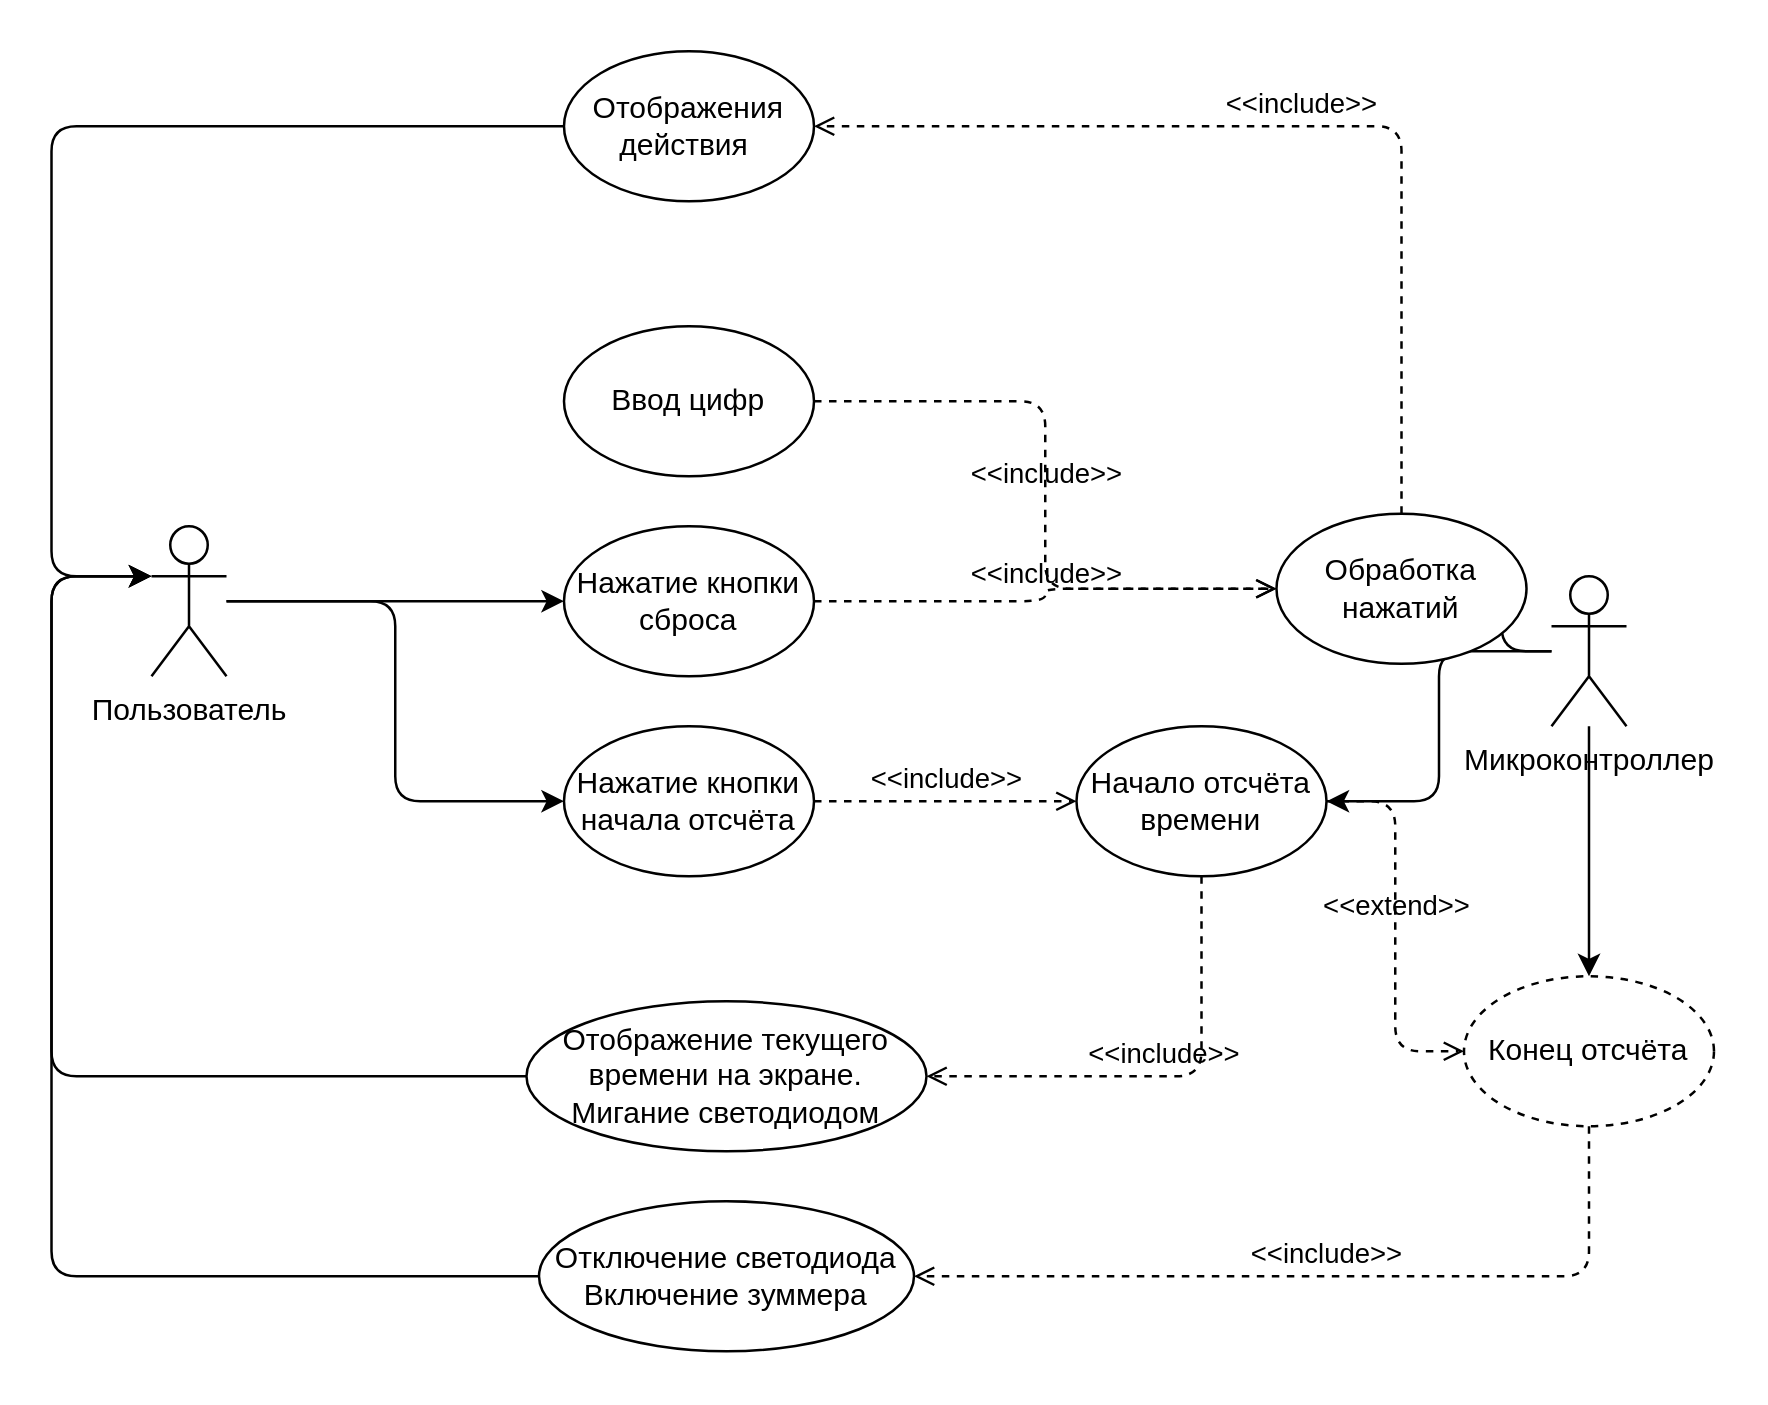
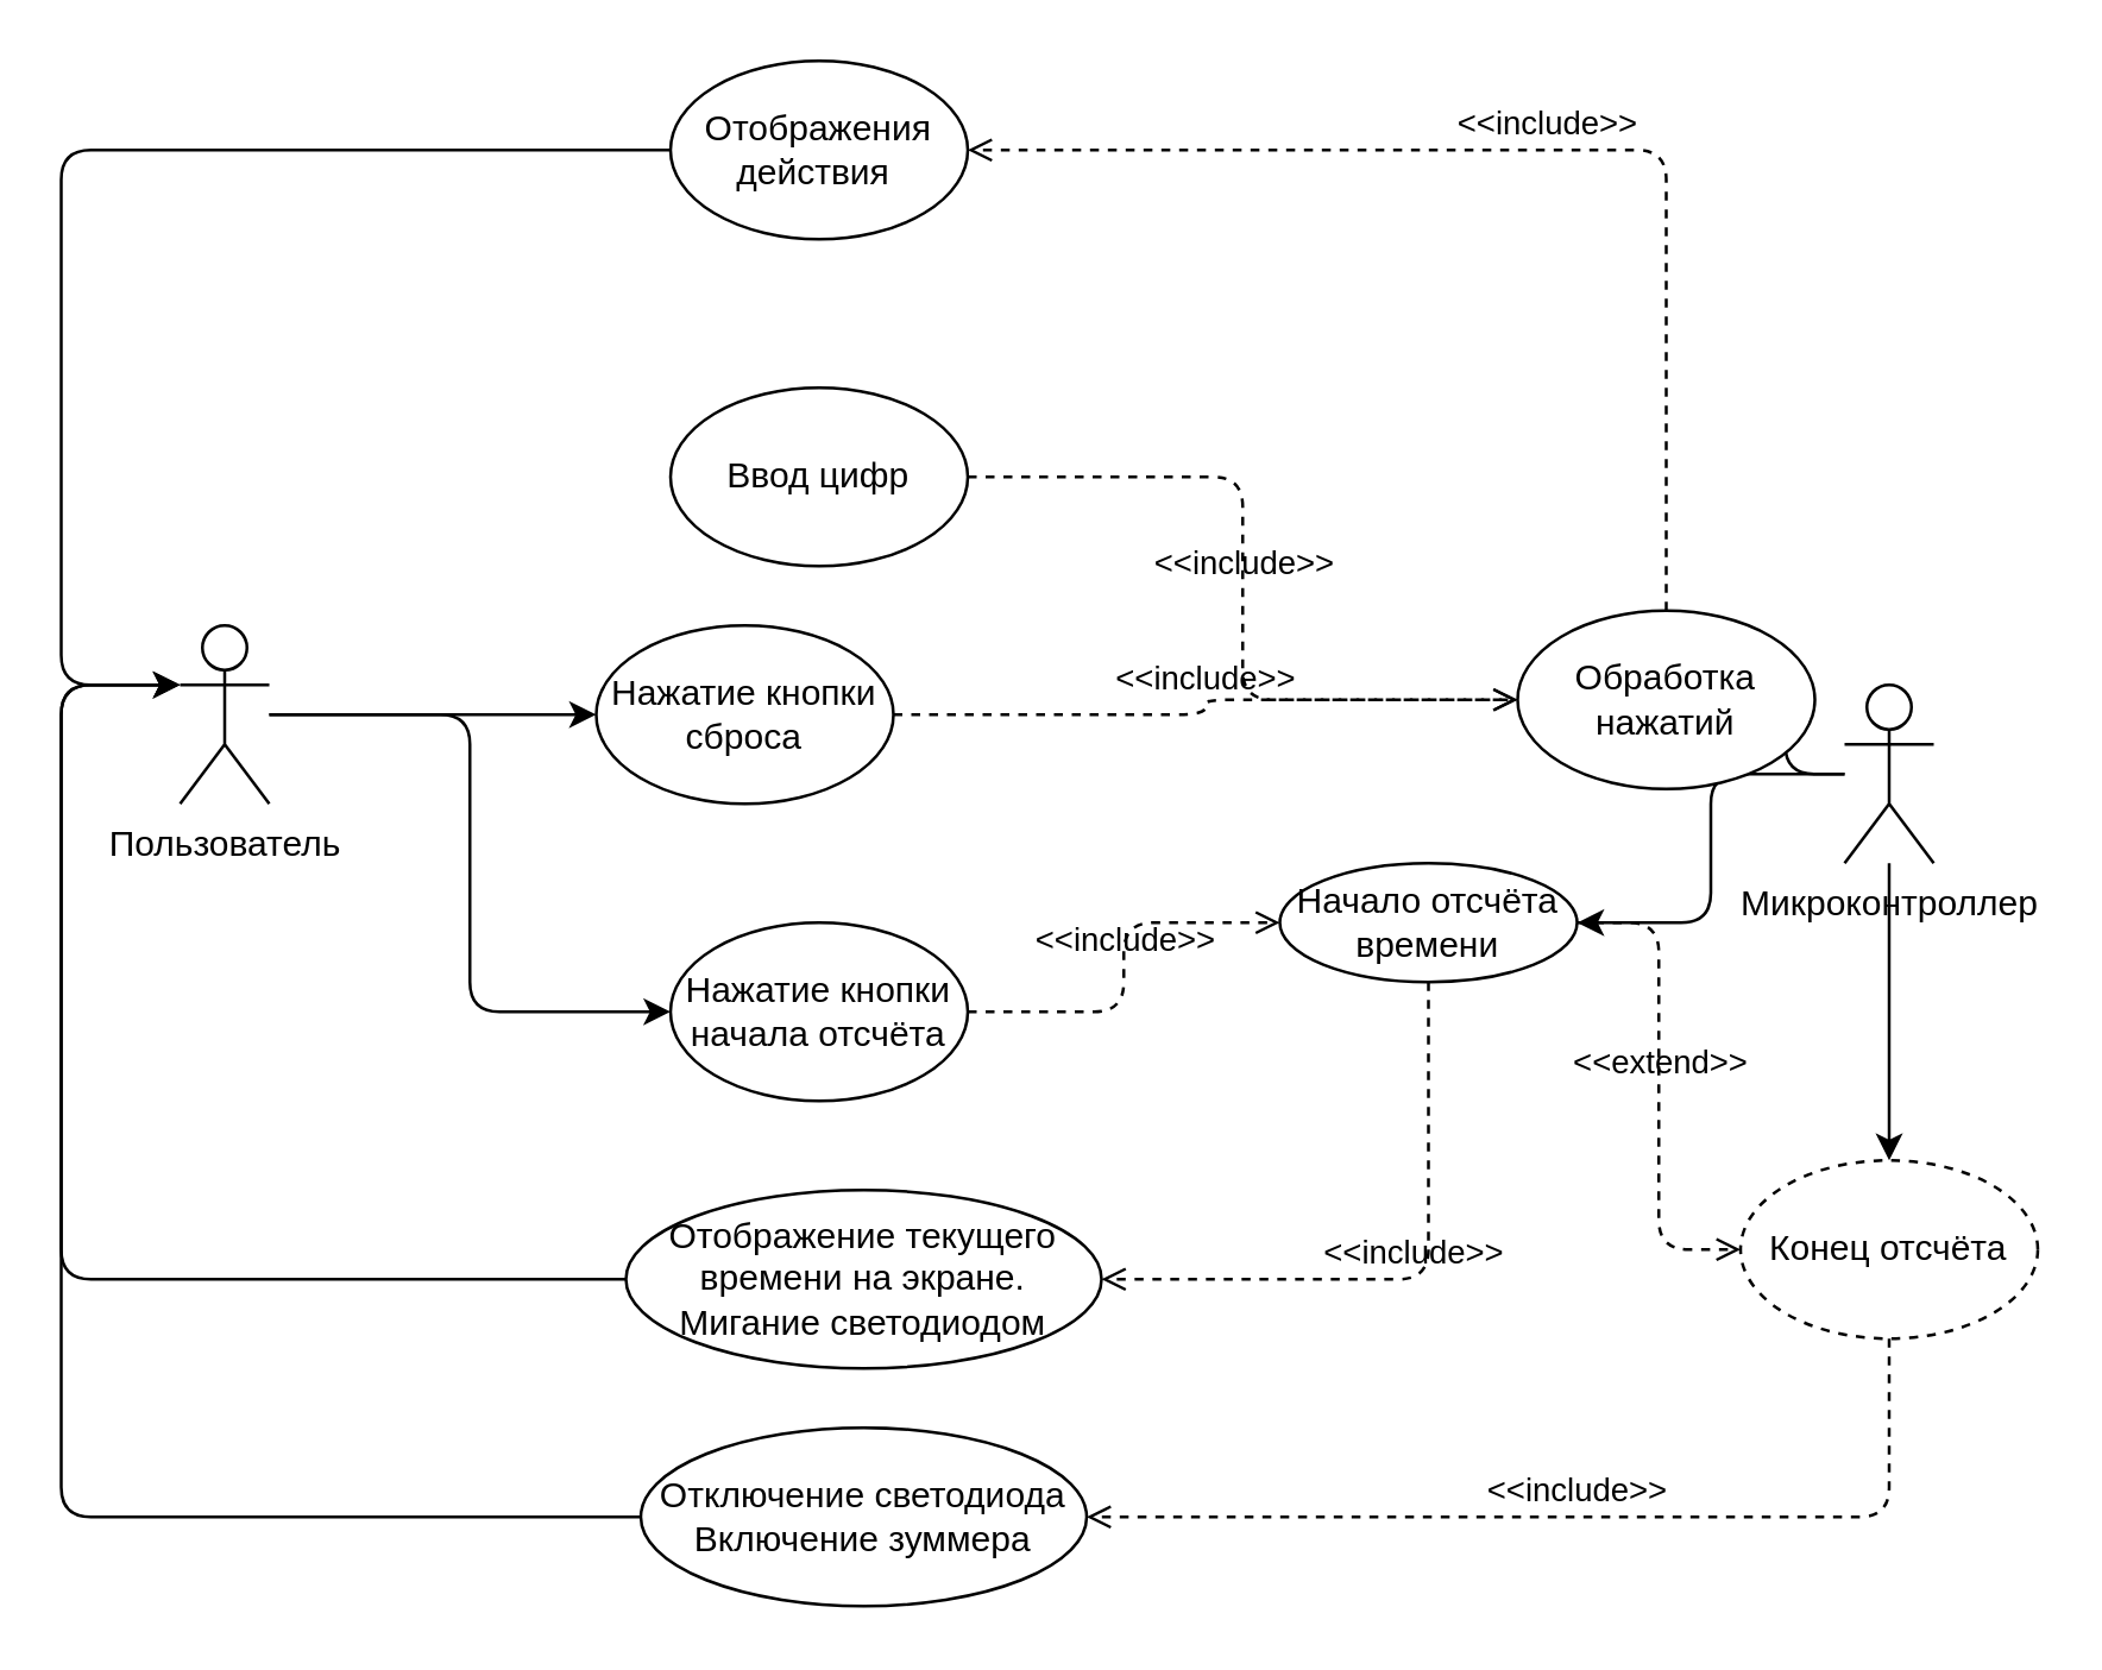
- <mxCell id="25" value="Нажатие кнопки сброса" style="ellipse;whiteSpace=wrap;html=1;align=center;" vertex="1" parent="1"><mxGeometry x="225" y="210" width="100" height="60" as="geometry" /></mxCell>
+ <mxCell id="25" value="Нажатие кнопки сброса" style="ellipse;whiteSpace=wrap;html=1;align=center;" vertex="1" parent="1"><mxGeometry x="200" y="210" width="100" height="60" as="geometry" /></mxCell>
- <mxCell id="11" value="Нажатие кнопки начала отсчёта" style="ellipse;whiteSpace=wrap;html=1;align=center;" vertex="1" parent="1"><mxGeometry x="225" y="290" width="100" height="60" as="geometry" /></mxCell>
+ <mxCell id="11" value="Нажатие кнопки начала отсчёта" style="ellipse;whiteSpace=wrap;html=1;align=center;" vertex="1" parent="1"><mxGeometry x="225" y="310" width="100" height="60" as="geometry" /></mxCell>
- <mxCell id="15" value="Начало отсчёта времени" style="ellipse;whiteSpace=wrap;html=1;align=center;" vertex="1" parent="1"><mxGeometry x="430" y="290" width="100" height="60" as="geometry" /></mxCell>
+ <mxCell id="15" value="Начало отсчёта времени" style="ellipse;whiteSpace=wrap;html=1;align=center;" vertex="1" parent="1"><mxGeometry x="430" y="290" width="100" height="40" as="geometry" /></mxCell>
